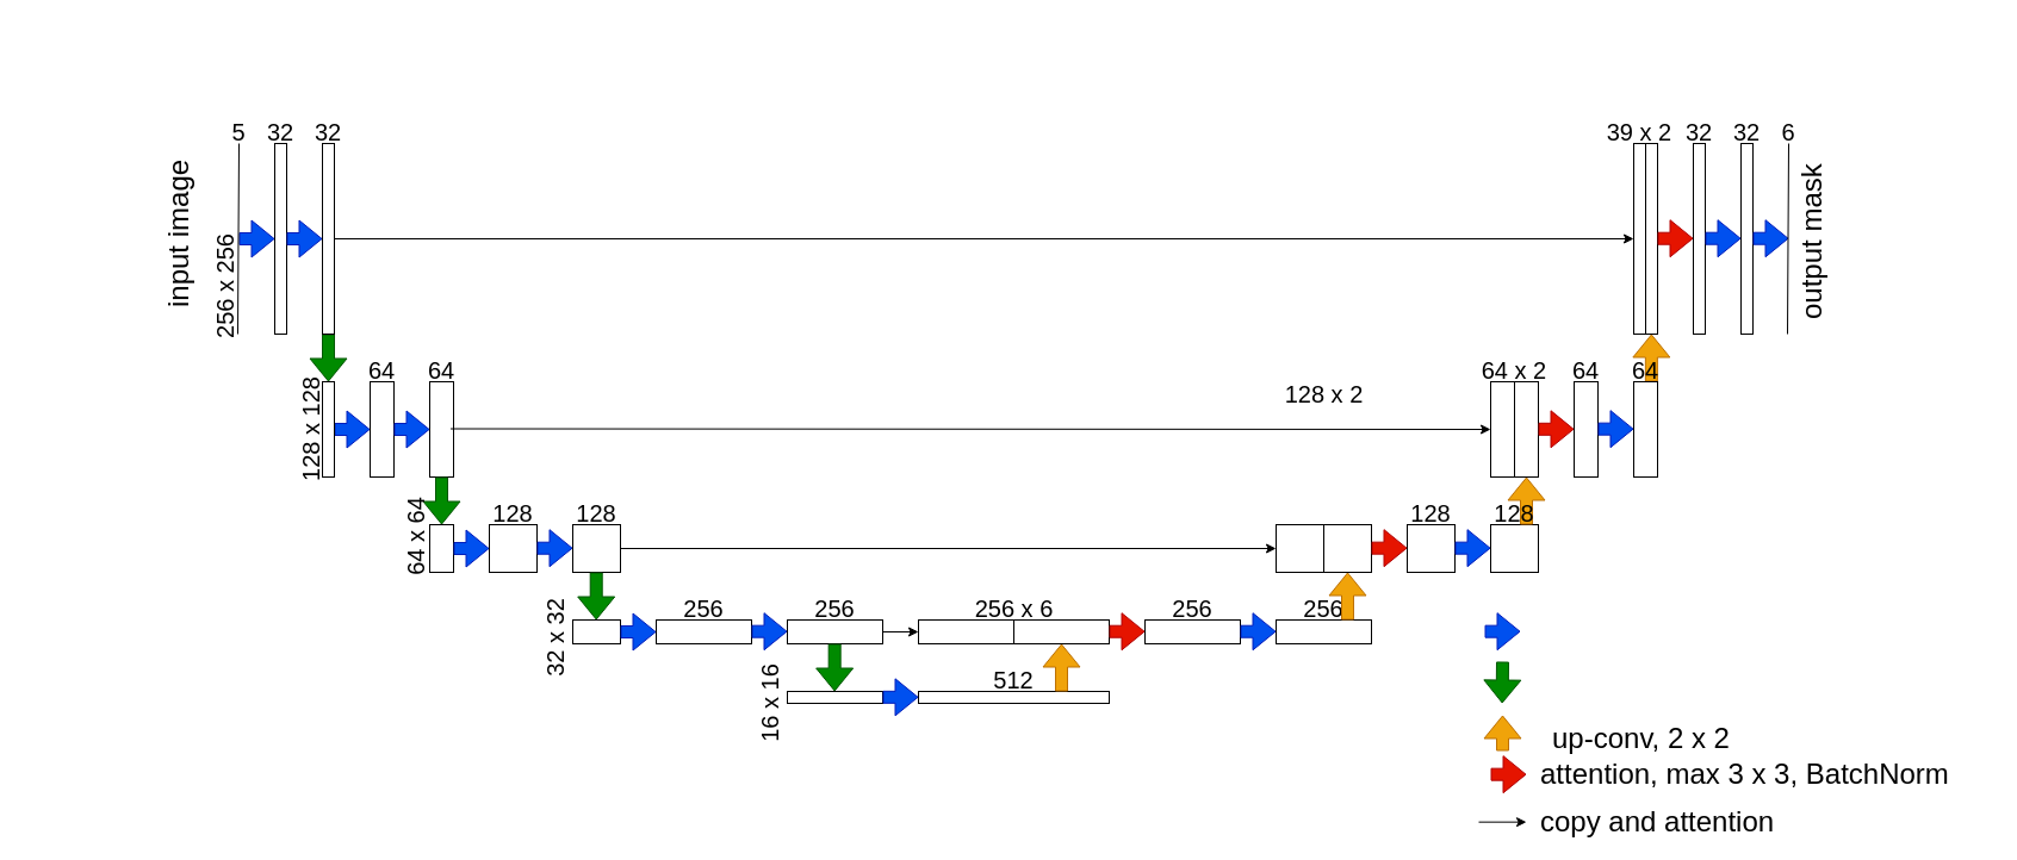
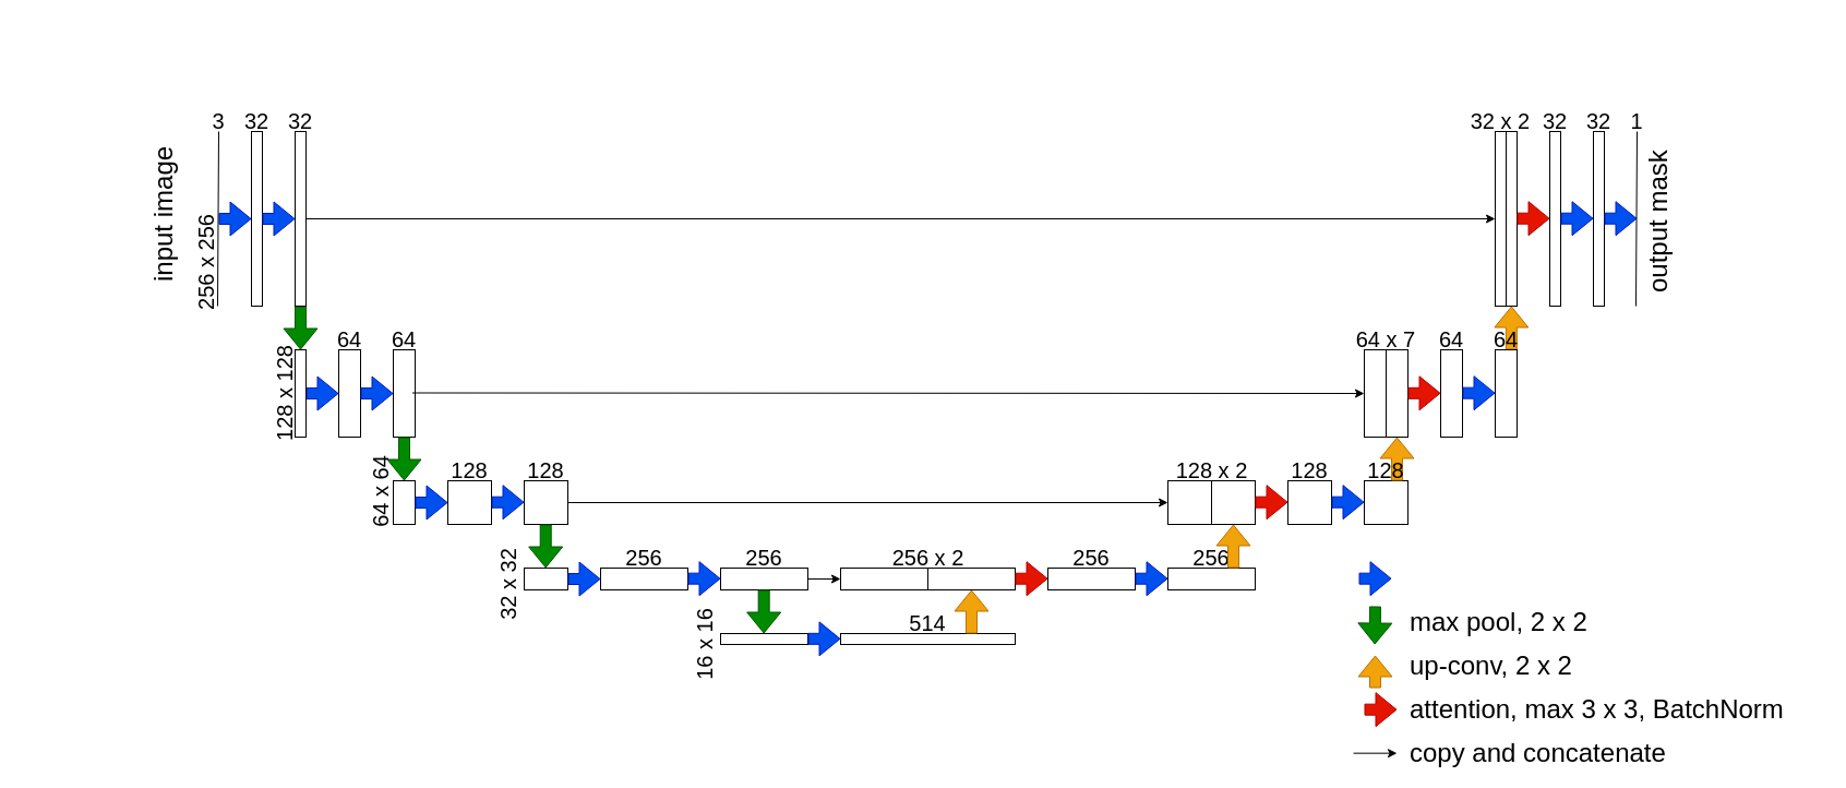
- <mxCell id="3" value="&lt;font color=&quot;#000000&quot; style=&quot;font-size: 20px;&quot;&gt;5&lt;/font&gt;" style="text;html=1;strokeColor=none;fillColor=none;align=center;verticalAlign=middle;whiteSpace=wrap;rounded=0;fontSize=20;" parent="1" vertex="1"><mxGeometry x="180" y="20" width="40" height="20" as="geometry" /></mxCell>
+ <mxCell id="3" value="&lt;font color=&quot;#000000&quot; style=&quot;font-size: 20px;&quot;&gt;3&lt;/font&gt;" style="text;html=1;strokeColor=none;fillColor=none;align=center;verticalAlign=middle;whiteSpace=wrap;rounded=0;fontSize=20;" parent="1" vertex="1"><mxGeometry x="180" y="20" width="40" height="20" as="geometry" /></mxCell>
- <mxCell id="81" value="&lt;font color=&quot;#000000&quot; style=&quot;font-size: 20px;&quot;&gt;39 x 2&lt;/font&gt;" style="text;html=1;strokeColor=none;fillColor=none;align=center;verticalAlign=middle;whiteSpace=wrap;rounded=0;fontSize=20;" parent="1" vertex="1"><mxGeometry x="1345" y="20" width="60" height="20" as="geometry" /></mxCell>
+ <mxCell id="81" value="&lt;font color=&quot;#000000&quot; style=&quot;font-size: 20px;&quot;&gt;32 x 2&lt;/font&gt;" style="text;html=1;strokeColor=none;fillColor=none;align=center;verticalAlign=middle;whiteSpace=wrap;rounded=0;fontSize=20;" parent="1" vertex="1"><mxGeometry x="1345" y="20" width="60" height="20" as="geometry" /></mxCell>
- <mxCell id="89" value="&lt;font color=&quot;#000000&quot; style=&quot;font-size: 20px&quot;&gt;6&lt;/font&gt;" style="text;html=1;strokeColor=none;fillColor=none;align=center;verticalAlign=middle;whiteSpace=wrap;rounded=0;fontSize=20;" parent="1" vertex="1"><mxGeometry x="1480" y="20" width="40" height="20" as="geometry" /></mxCell>
+ <mxCell id="89" value="&lt;font color=&quot;#000000&quot; style=&quot;font-size: 20px&quot;&gt;1&lt;/font&gt;" style="text;html=1;strokeColor=none;fillColor=none;align=center;verticalAlign=middle;whiteSpace=wrap;rounded=0;fontSize=20;" parent="1" vertex="1"><mxGeometry x="1480" y="20" width="40" height="20" as="geometry" /></mxCell>
- <mxCell id="73" value="&lt;font color=&quot;#000000&quot; style=&quot;font-size: 20px;&quot;&gt;64 x 2&lt;/font&gt;" style="text;html=1;strokeColor=none;fillColor=none;align=center;verticalAlign=middle;whiteSpace=wrap;rounded=0;fontSize=20;" parent="1" vertex="1"><mxGeometry x="1235" y="220" width="70" height="20" as="geometry" /></mxCell>
+ <mxCell id="73" value="&lt;font color=&quot;#000000&quot; style=&quot;font-size: 20px;&quot;&gt;64 x 7&lt;/font&gt;" style="text;html=1;strokeColor=none;fillColor=none;align=center;verticalAlign=middle;whiteSpace=wrap;rounded=0;fontSize=20;" parent="1" vertex="1"><mxGeometry x="1235" y="220" width="70" height="20" as="geometry" /></mxCell>
- <mxCell id="65" value="&lt;font color=&quot;#000000&quot; style=&quot;font-size: 20px;&quot;&gt;128 x 2&lt;/font&gt;" style="text;html=1;strokeColor=none;fillColor=none;align=center;verticalAlign=middle;whiteSpace=wrap;rounded=0;fontSize=20;" parent="1" vertex="1"><mxGeometry x="1072.5" y="240" width="75" height="20" as="geometry" /></mxCell>
+ <mxCell id="65" value="&lt;font color=&quot;#000000&quot; style=&quot;font-size: 20px;&quot;&gt;128 x 2&lt;/font&gt;" style="text;html=1;strokeColor=none;fillColor=none;align=center;verticalAlign=middle;whiteSpace=wrap;rounded=0;fontSize=20;" parent="1" vertex="1"><mxGeometry x="1072.5" y="340" width="75" height="20" as="geometry" /></mxCell>
- <mxCell id="49" value="&lt;font color=&quot;#000000&quot; style=&quot;font-size: 20px;&quot;&gt;256 x 6&lt;/font&gt;" style="text;html=1;strokeColor=none;fillColor=none;align=center;verticalAlign=middle;whiteSpace=wrap;rounded=0;fontSize=20;" parent="1" vertex="1"><mxGeometry x="812.5" y="420" width="75" height="20" as="geometry" /></mxCell>
+ <mxCell id="49" value="&lt;font color=&quot;#000000&quot; style=&quot;font-size: 20px;&quot;&gt;256 x 2&lt;/font&gt;" style="text;html=1;strokeColor=none;fillColor=none;align=center;verticalAlign=middle;whiteSpace=wrap;rounded=0;fontSize=20;" parent="1" vertex="1"><mxGeometry x="812.5" y="420" width="75" height="20" as="geometry" /></mxCell>
- <mxCell id="44" value="&lt;font color=&quot;#000000&quot; style=&quot;font-size: 20px;&quot;&gt;512&lt;/font&gt;" style="text;html=1;strokeColor=none;fillColor=none;align=center;verticalAlign=middle;whiteSpace=wrap;rounded=0;fontSize=20;" parent="1" vertex="1"><mxGeometry x="830" y="480" width="40" height="20" as="geometry" /></mxCell>
+ <mxCell id="44" value="&lt;font color=&quot;#000000&quot; style=&quot;font-size: 20px;&quot;&gt;514&lt;/font&gt;" style="text;html=1;strokeColor=none;fillColor=none;align=center;verticalAlign=middle;whiteSpace=wrap;rounded=0;fontSize=20;" parent="1" vertex="1"><mxGeometry x="830" y="480" width="40" height="20" as="geometry" /></mxCell>
+ <mxCell id="96" value="&lt;font color=&quot;#000000&quot; style=&quot;font-size: 24px&quot;&gt;max pool, 2 x 2&lt;/font&gt;" style="text;html=1;strokeColor=none;fillColor=none;align=left;verticalAlign=middle;whiteSpace=wrap;rounded=0;" parent="1" vertex="1"><mxGeometry x="1290" y="480" width="260" height="20" as="geometry" /></mxCell>
- <mxCell id="97" value="&lt;font color=&quot;#000000&quot; style=&quot;font-size: 24px&quot;&gt;up-conv, 2 x 2&lt;/font&gt;" style="text;html=1;strokeColor=none;fillColor=none;align=left;verticalAlign=middle;whiteSpace=wrap;rounded=0;" parent="1" vertex="1"><mxGeometry x="1300" y="530" width="260" height="20" as="geometry" /></mxCell>
+ <mxCell id="97" value="&lt;font color=&quot;#000000&quot; style=&quot;font-size: 24px&quot;&gt;up-conv, 2 x 2&lt;/font&gt;" style="text;html=1;strokeColor=none;fillColor=none;align=left;verticalAlign=middle;whiteSpace=wrap;rounded=0;" parent="1" vertex="1"><mxGeometry x="1290" y="520" width="260" height="20" as="geometry" /></mxCell>
- <mxCell id="99" value="&lt;font color=&quot;#000000&quot;&gt;&lt;span style=&quot;font-size: 24px&quot;&gt;copy and attention&lt;/span&gt;&lt;/font&gt;" style="text;html=1;strokeColor=none;fillColor=none;align=left;verticalAlign=middle;whiteSpace=wrap;rounded=0;" parent="1" vertex="1"><mxGeometry x="1290" y="600" width="310" height="20" as="geometry" /></mxCell>
+ <mxCell id="99" value="&lt;font color=&quot;#000000&quot;&gt;&lt;span style=&quot;font-size: 24px&quot;&gt;copy and concatenate&lt;/span&gt;&lt;/font&gt;" style="text;html=1;strokeColor=none;fillColor=none;align=left;verticalAlign=middle;whiteSpace=wrap;rounded=0;" parent="1" vertex="1"><mxGeometry x="1290" y="600" width="310" height="20" as="geometry" /></mxCell>
